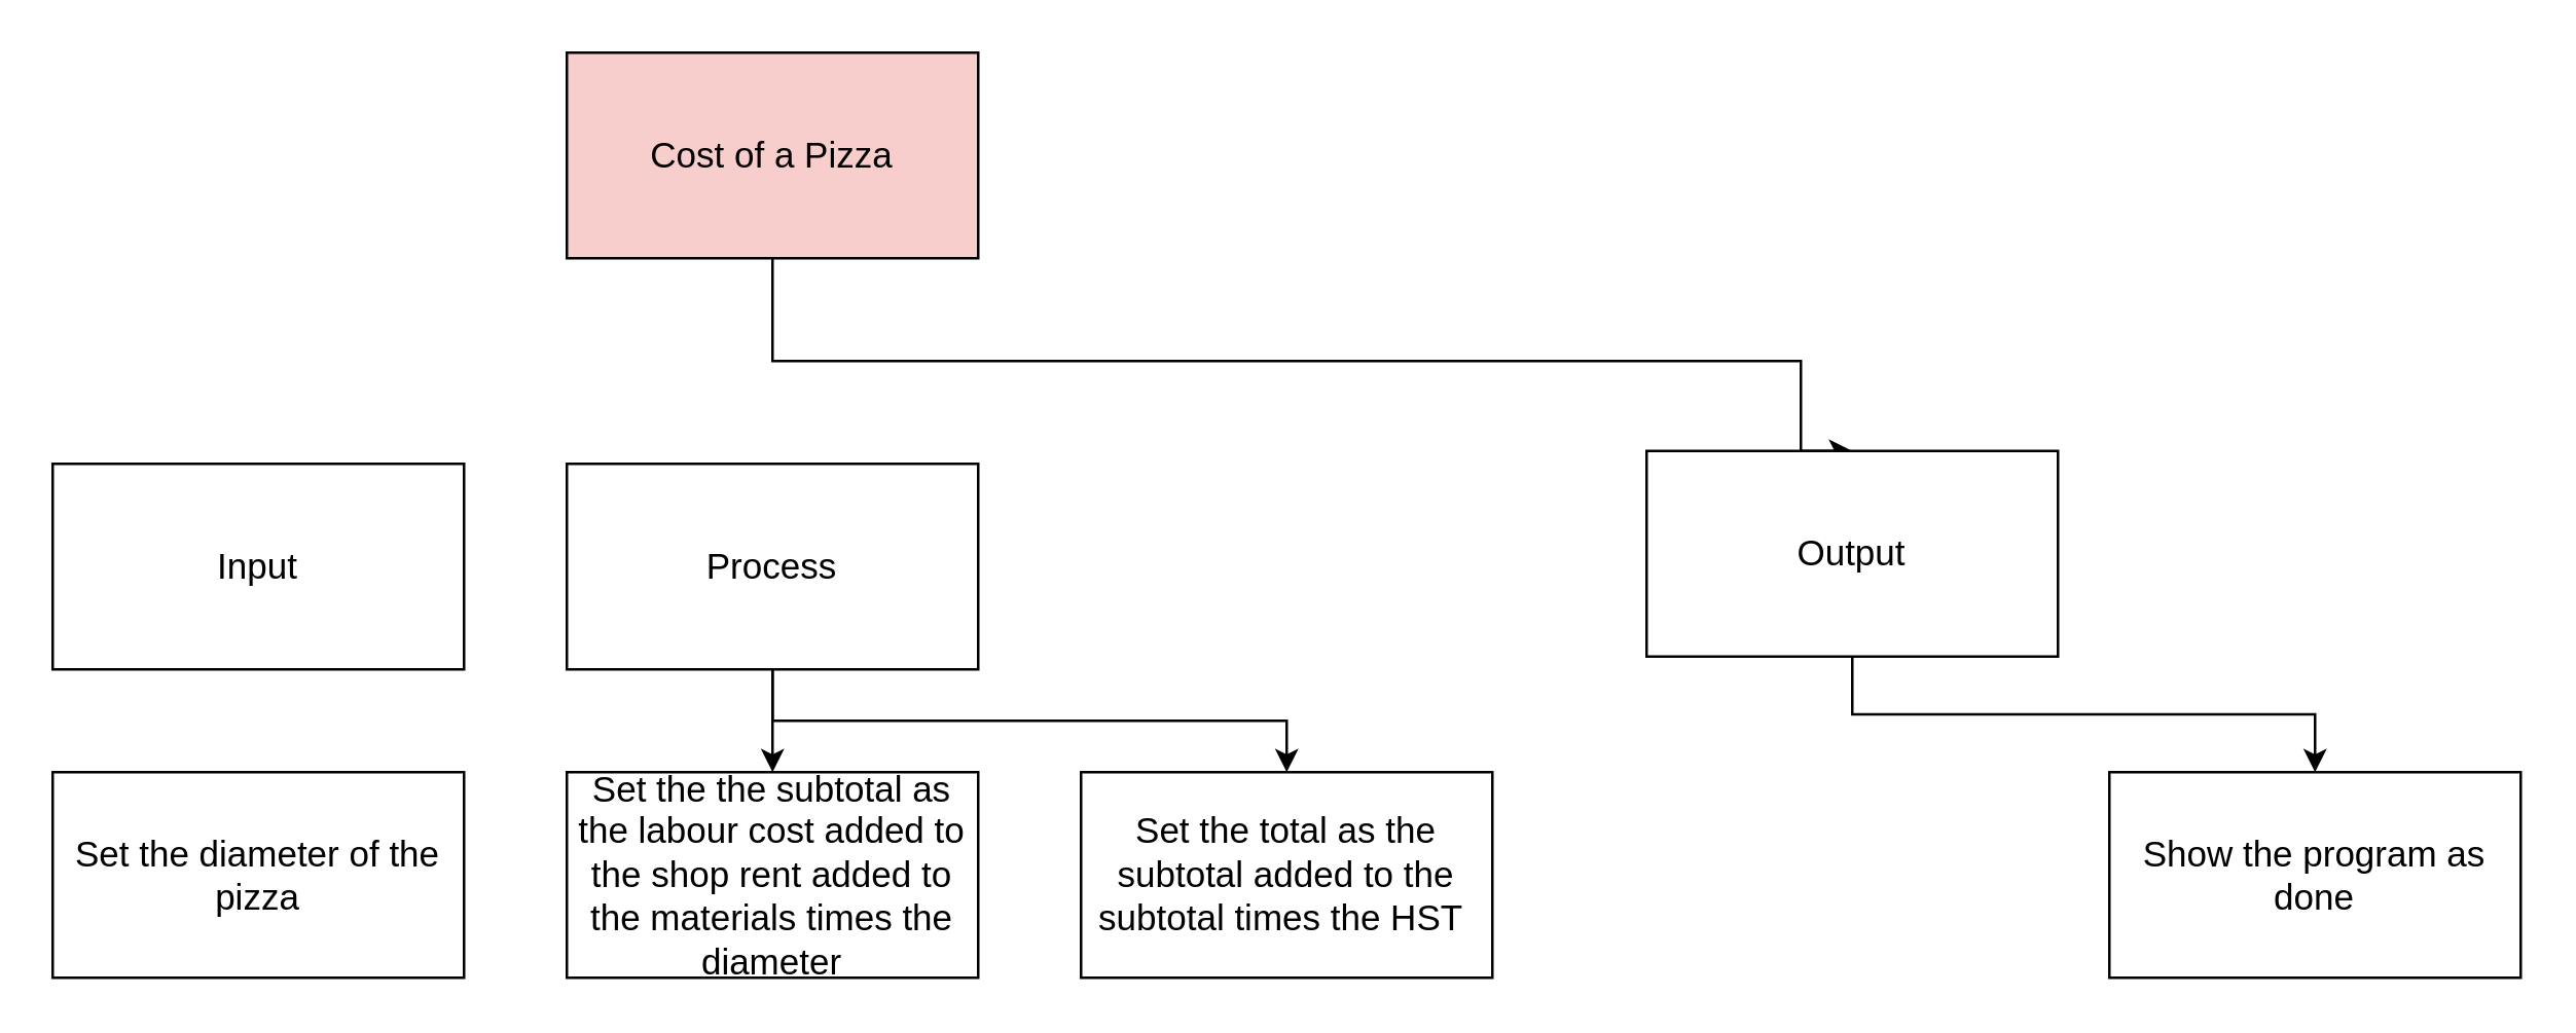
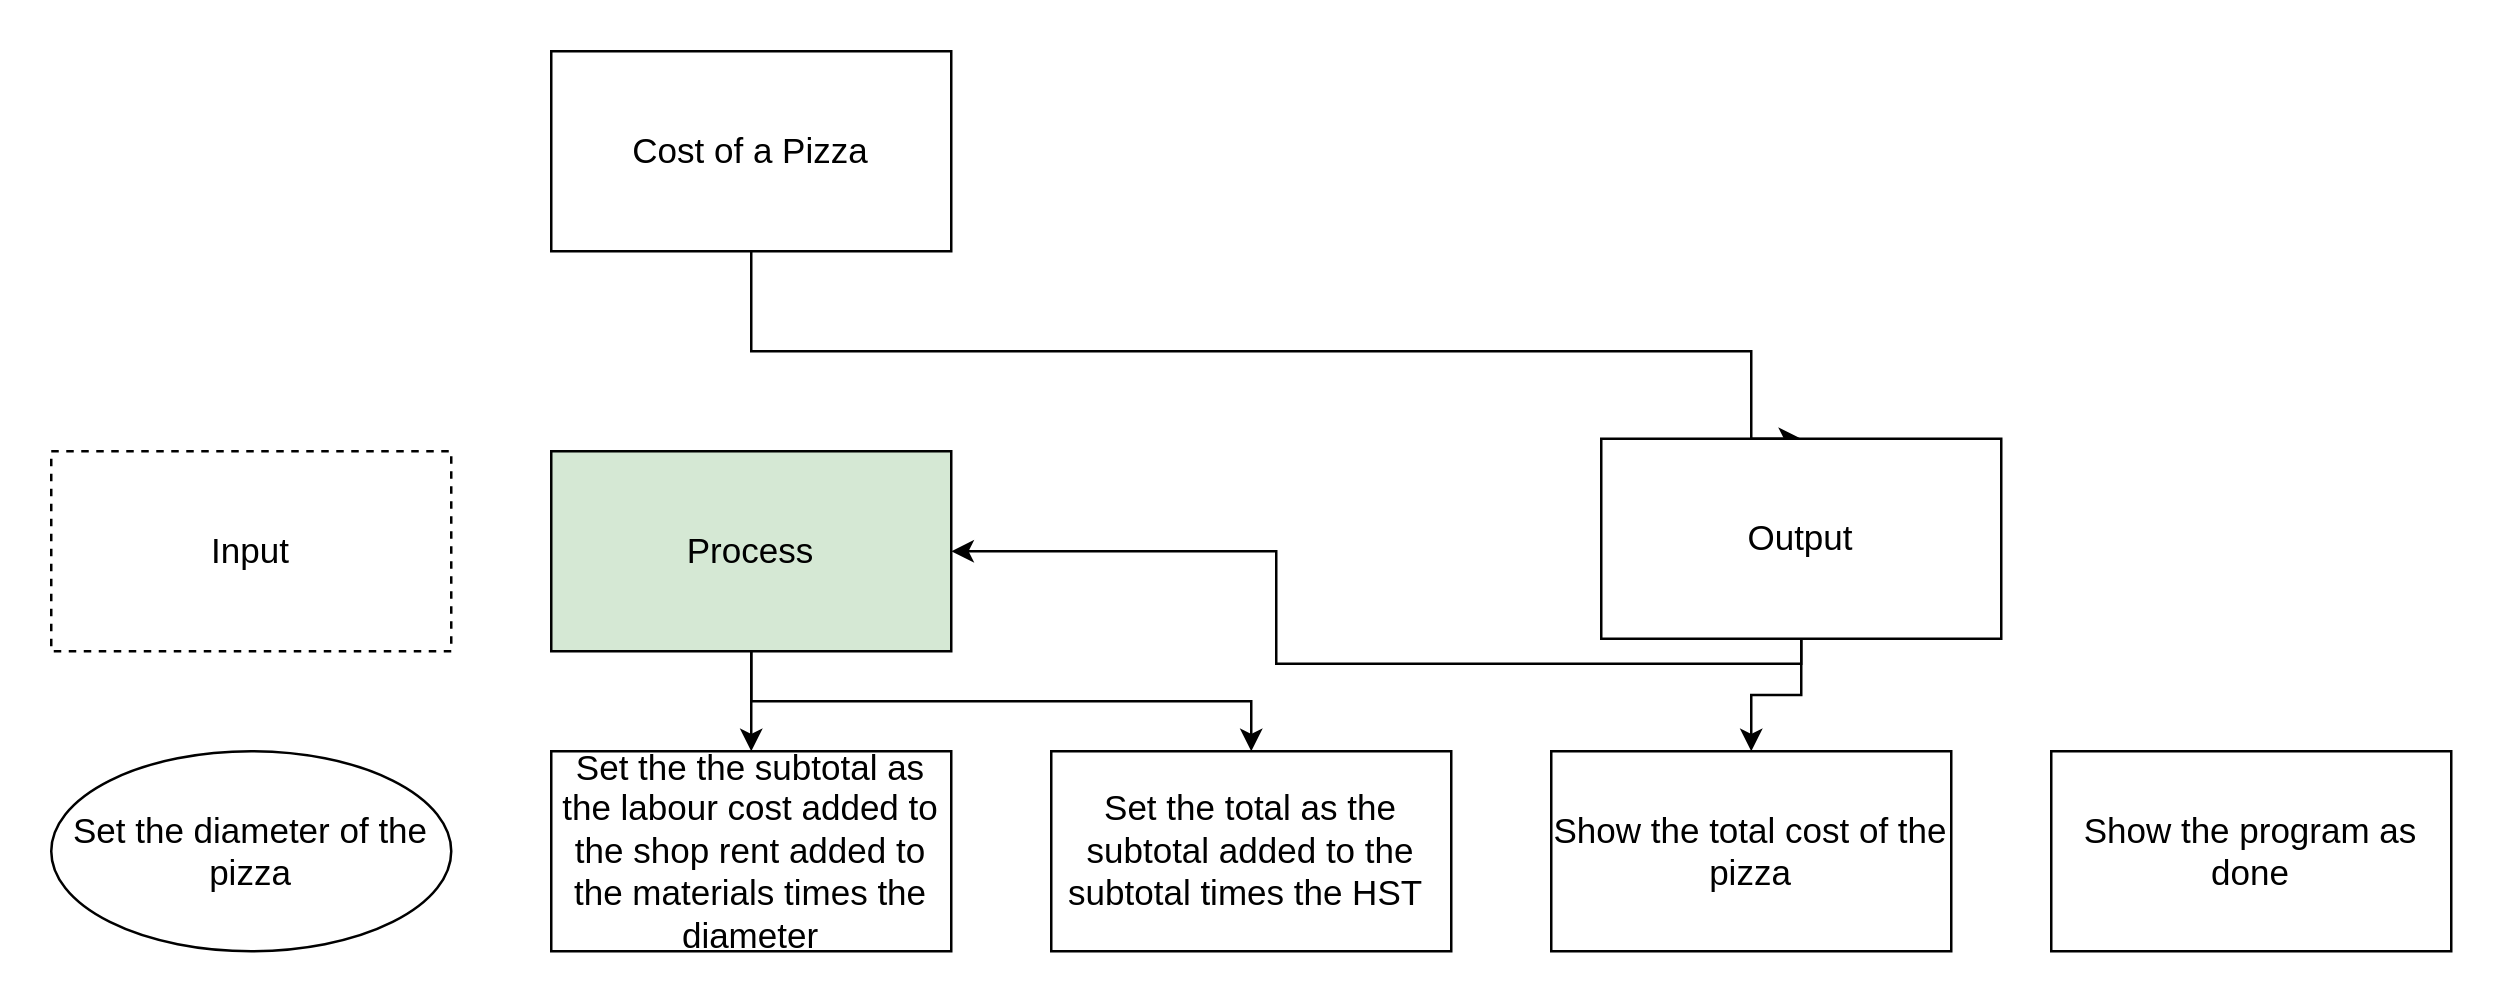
- <mxCell id="3" value="Cost of a Pizza" style="rounded=0;whiteSpace=wrap;html=1;fontSize=14;fillColor=#f8cecc;" parent="1" vertex="1"><mxGeometry x="220" y="20" width="160" height="80" as="geometry" /></mxCell>
+ <mxCell id="3" value="Cost of a Pizza" style="rounded=0;whiteSpace=wrap;html=1;fontSize=14;" parent="1" vertex="1"><mxGeometry x="220" y="20" width="160" height="80" as="geometry" /></mxCell>
- <mxCell id="7" value="Input" style="rounded=0;whiteSpace=wrap;html=1;fontSize=14;" parent="1" vertex="1"><mxGeometry x="20" y="180" width="160" height="80" as="geometry" /></mxCell>
+ <mxCell id="7" value="Input" style="rounded=0;whiteSpace=wrap;html=1;fontSize=14;dashed=1;" parent="1" vertex="1"><mxGeometry x="20" y="180" width="160" height="80" as="geometry" /></mxCell>
- <mxCell id="6" value="Process" style="rounded=0;whiteSpace=wrap;html=1;fontSize=14;" parent="1" vertex="1"><mxGeometry x="220" y="180" width="160" height="80" as="geometry" /></mxCell>
+ <mxCell id="6" value="Process" style="rounded=0;whiteSpace=wrap;html=1;fontSize=14;fillColor=#d5e8d4;" parent="1" vertex="1"><mxGeometry x="220" y="180" width="160" height="80" as="geometry" /></mxCell>
+ <mxCell id="8" style="edgeStyle=orthogonalEdgeStyle;rounded=0;html=1;entryX=0.5;entryY=0;entryDx=0;entryDy=0;fontSize=14;" parent="1" source="9" target="13" edge="1"><mxGeometry relative="1" as="geometry" /></mxCell>
- <mxCell id="12" style="edgeStyle=orthogonalEdgeStyle;rounded=0;html=1;entryX=0.5;entryY=0;entryDx=0;entryDy=0;fontSize=14;exitX=0.5;exitY=1;exitDx=0;exitDy=0;" parent="1" source="9" edge="1" target="14"><mxGeometry relative="1" as="geometry"><mxPoint x="700" y="420" as="targetPoint" /></mxGeometry></mxCell>
+ <mxCell id="12" style="edgeStyle=orthogonalEdgeStyle;rounded=0;html=1;fontSize=14;exitX=0.5;exitY=1;exitDx=0;exitDy=0;" parent="1" source="9" edge="1" target="6"><mxGeometry relative="1" as="geometry"><mxPoint x="700" y="420" as="targetPoint" /></mxGeometry></mxCell>
- <mxCell id="10" value="Set the diameter of the pizza" style="rounded=0;whiteSpace=wrap;html=1;fontSize=14;" parent="1" vertex="1"><mxGeometry x="20" y="300" width="160" height="80" as="geometry" /></mxCell>
+ <mxCell id="10" value="Set the diameter of the pizza" style="ellipse;whiteSpace=wrap;html=1;fontSize=14;" parent="1" vertex="1"><mxGeometry x="20" y="300" width="160" height="80" as="geometry" /></mxCell>
+ <mxCell id="13" value="Show the total cost of the pizza" style="rounded=0;whiteSpace=wrap;html=1;fontSize=14;" parent="1" vertex="1"><mxGeometry x="620" y="300" width="160" height="80" as="geometry" /></mxCell>
